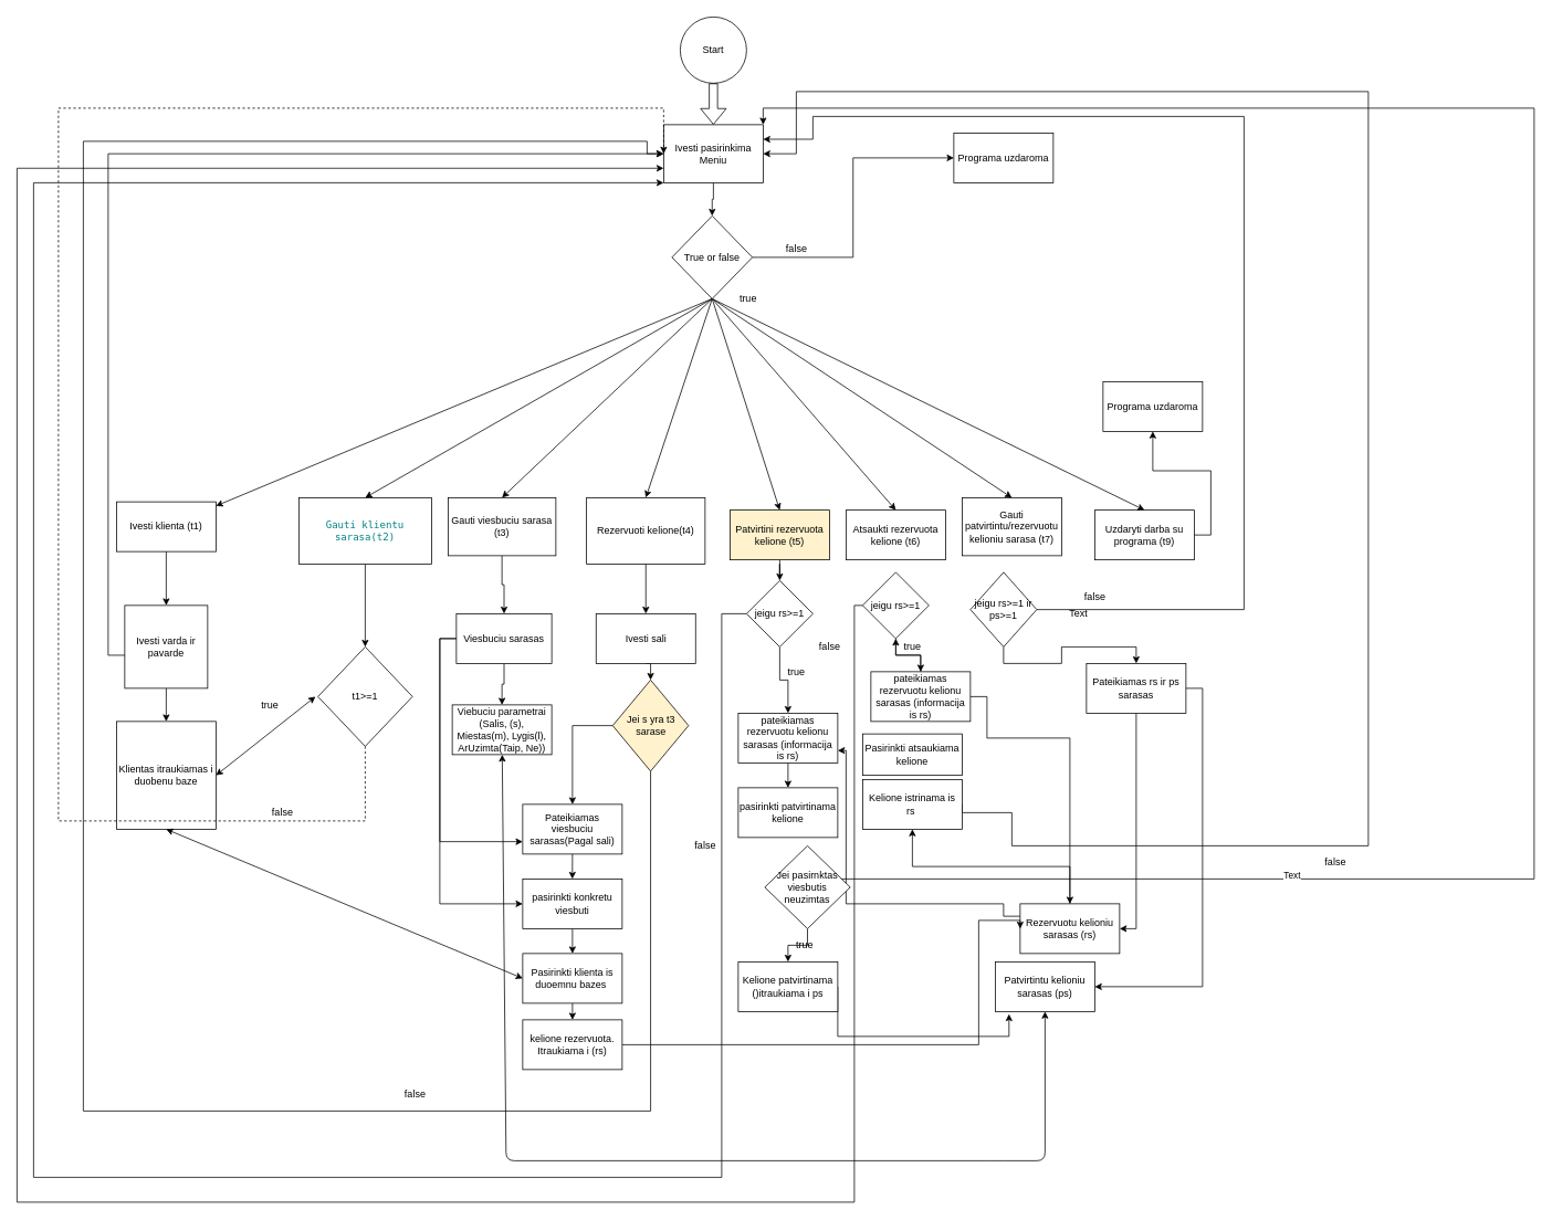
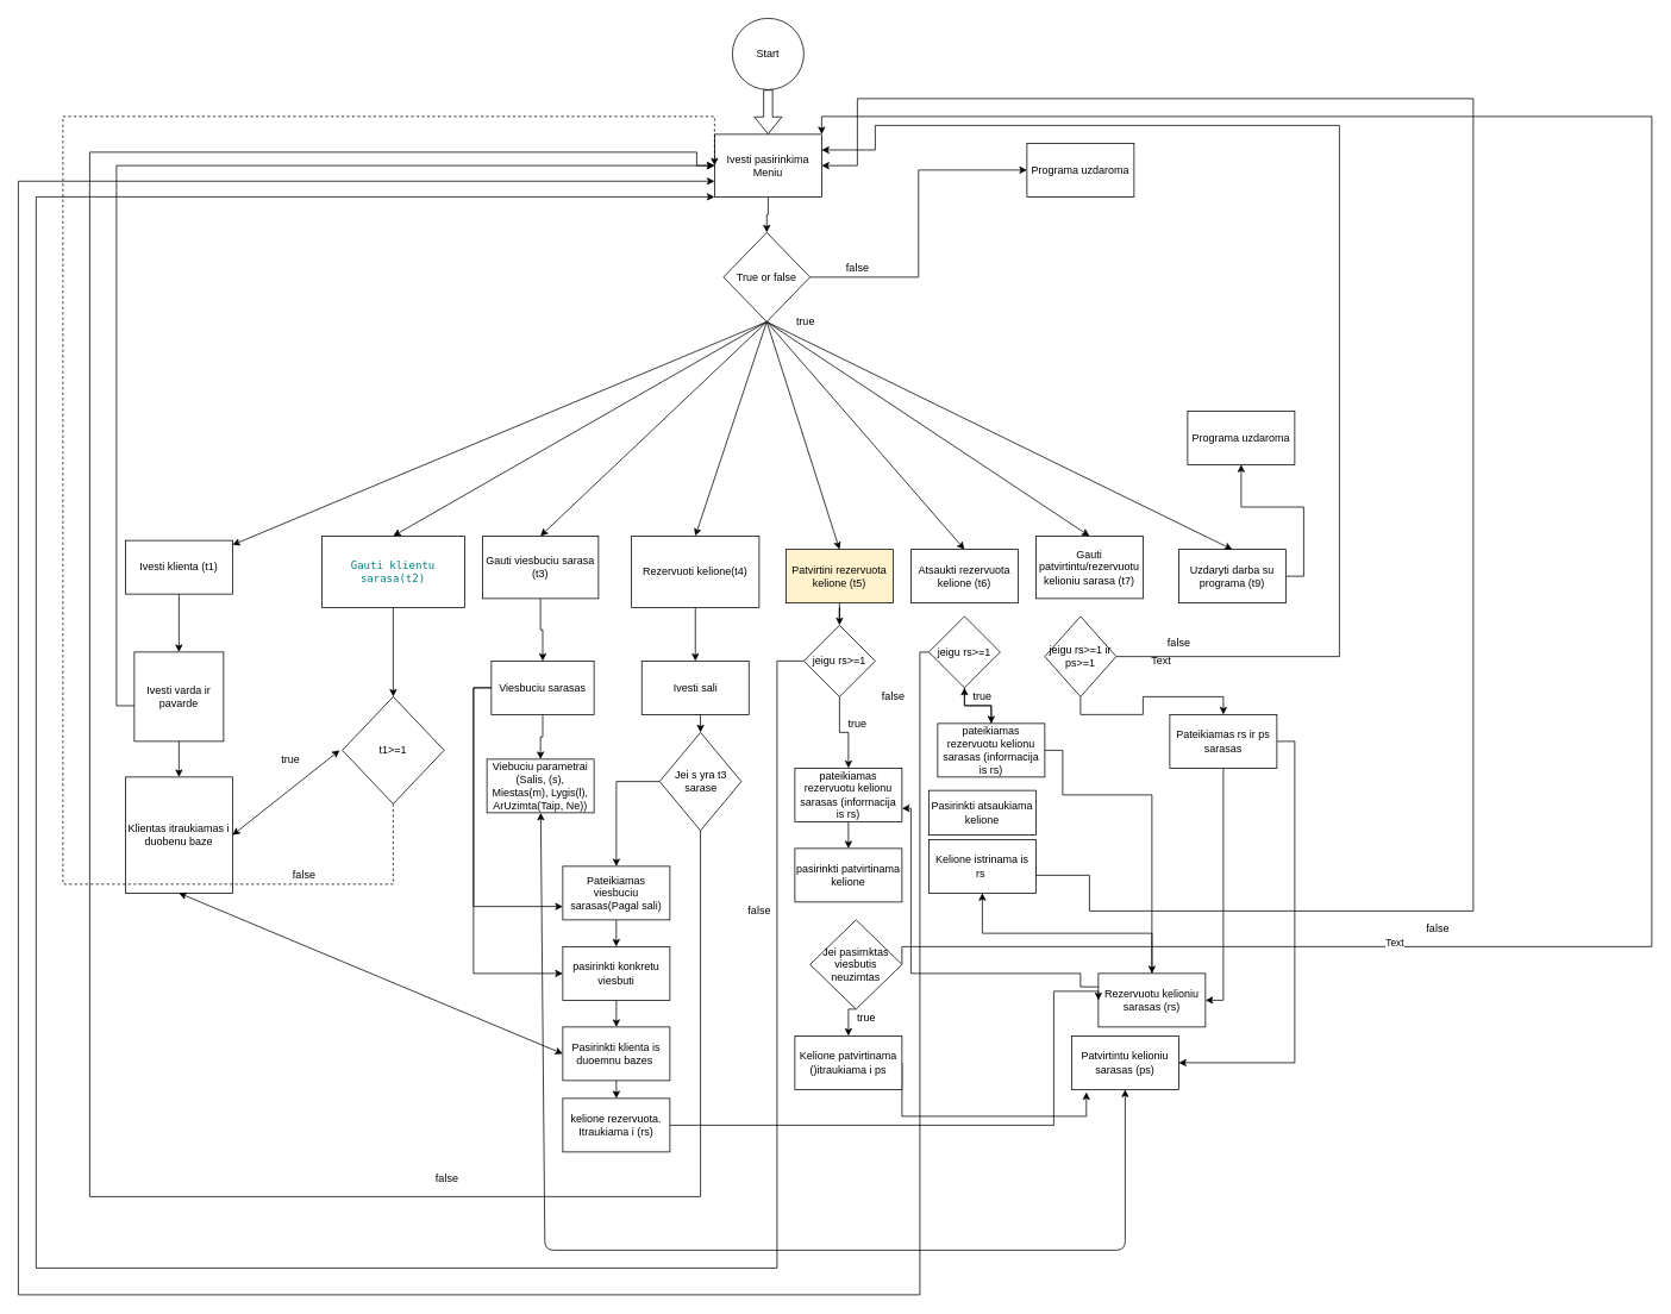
- <mxCell id="51" value="Jei s yra t3 sarase" style="rhombus;whiteSpace=wrap;html=1;fillColor=#fff2cc;" vertex="1" parent="1"><mxGeometry x="738.5" y="820" width="91.5" height="110" as="geometry" /></mxCell>
+ <mxCell id="51" value="Jei s yra t3 sarase" style="rhombus;whiteSpace=wrap;html=1;" vertex="1" parent="1"><mxGeometry x="738.5" y="820" width="91.5" height="110" as="geometry" /></mxCell>
- <mxCell id="99" value="Jei pasirnktas viesbutis neuzimtas" style="rhombus;whiteSpace=wrap;html=1;" vertex="1" parent="1"><mxGeometry x="922" y="1020" width="103" height="100" as="geometry" /></mxCell>
+ <mxCell id="99" value="Jei pasirnktas viesbutis neuzimtas" style="rhombus;whiteSpace=wrap;html=1;" vertex="1" parent="1"><mxGeometry x="907" y="1030" width="103" height="100" as="geometry" /></mxCell>
